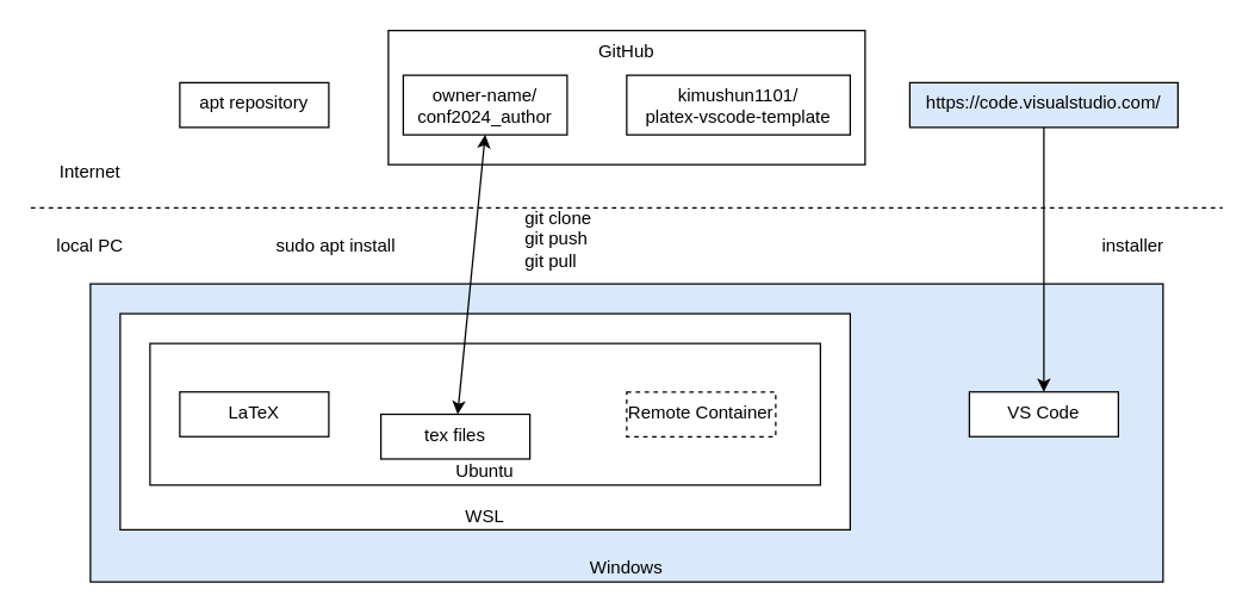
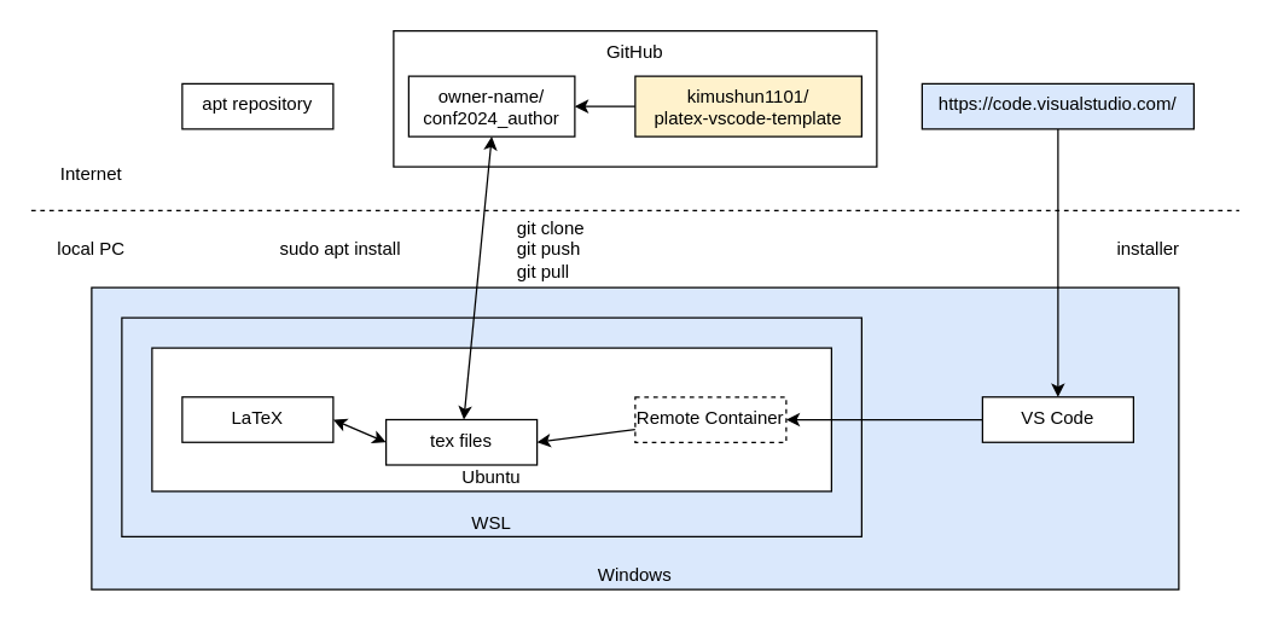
+ <mxCell id="18" style="edgeStyle=none;html=1;endArrow=classic;endFill=1;" edge="1" parent="1" source="19" target="20"><mxGeometry relative="1" as="geometry" /></mxCell>
- <mxCell id="19" value="kimushun1101/&lt;br&gt;platex-vscode-template" style="rounded=0;whiteSpace=wrap;html=1;verticalAlign=top;" vertex="1" parent="1"><mxGeometry x="420" y="50" width="150" height="40" as="geometry" /></mxCell>
+ <mxCell id="19" value="kimushun1101/&lt;br&gt;platex-vscode-template" style="rounded=0;whiteSpace=wrap;html=1;verticalAlign=top;fillColor=#fff2cc;" vertex="1" parent="1"><mxGeometry x="420" y="50" width="150" height="40" as="geometry" /></mxCell>
- <mxCell id="24" value="git clone&lt;br&gt;git push&lt;br&gt;git pull" style="text;html=1;strokeColor=none;fillColor=none;align=left;verticalAlign=middle;whiteSpace=wrap;rounded=0;" vertex="1" parent="1"><mxGeometry x="350" y="145" width="60" height="30" as="geometry" /></mxCell>
+ <mxCell id="24" value="git clone&lt;br&gt;git push&lt;br&gt;git pull" style="text;html=1;strokeColor=none;fillColor=none;align=left;verticalAlign=middle;whiteSpace=wrap;rounded=0;" vertex="1" parent="1"><mxGeometry x="340" y="150" width="60" height="30" as="geometry" /></mxCell>
+ <mxCell id="7" style="edgeStyle=none;html=1;endArrow=classic;endFill=1;" edge="1" parent="1" source="8" target="22"><mxGeometry relative="1" as="geometry" /></mxCell>
+ <mxCell id="17" value="" style="endArrow=classic;startArrow=classic;html=1;entryX=1;entryY=0.5;entryDx=0;entryDy=0;exitX=0;exitY=0.5;exitDx=0;exitDy=0;" edge="1" parent="1" source="6" target="5"><mxGeometry width="50" height="50" relative="1" as="geometry"><mxPoint x="320" y="272.5" as="sourcePoint" /><mxPoint x="320" y="110" as="targetPoint" /></mxGeometry></mxCell>
+ <mxCell id="21" style="edgeStyle=none;html=1;entryX=1;entryY=0.5;entryDx=0;entryDy=0;endArrow=classic;endFill=1;" edge="1" parent="1" source="22" target="6"><mxGeometry relative="1" as="geometry" /></mxCell>
- <mxCell id="3" value="WSL" style="rounded=0;whiteSpace=wrap;html=1;verticalAlign=bottom;" vertex="1" parent="1"><mxGeometry x="80" y="210" width="490" height="145" as="geometry" /></mxCell>
+ <mxCell id="3" value="WSL" style="rounded=0;whiteSpace=wrap;html=1;verticalAlign=bottom;fillColor=#dae8fc;" vertex="1" parent="1"><mxGeometry x="80" y="210" width="490" height="145" as="geometry" /></mxCell>
